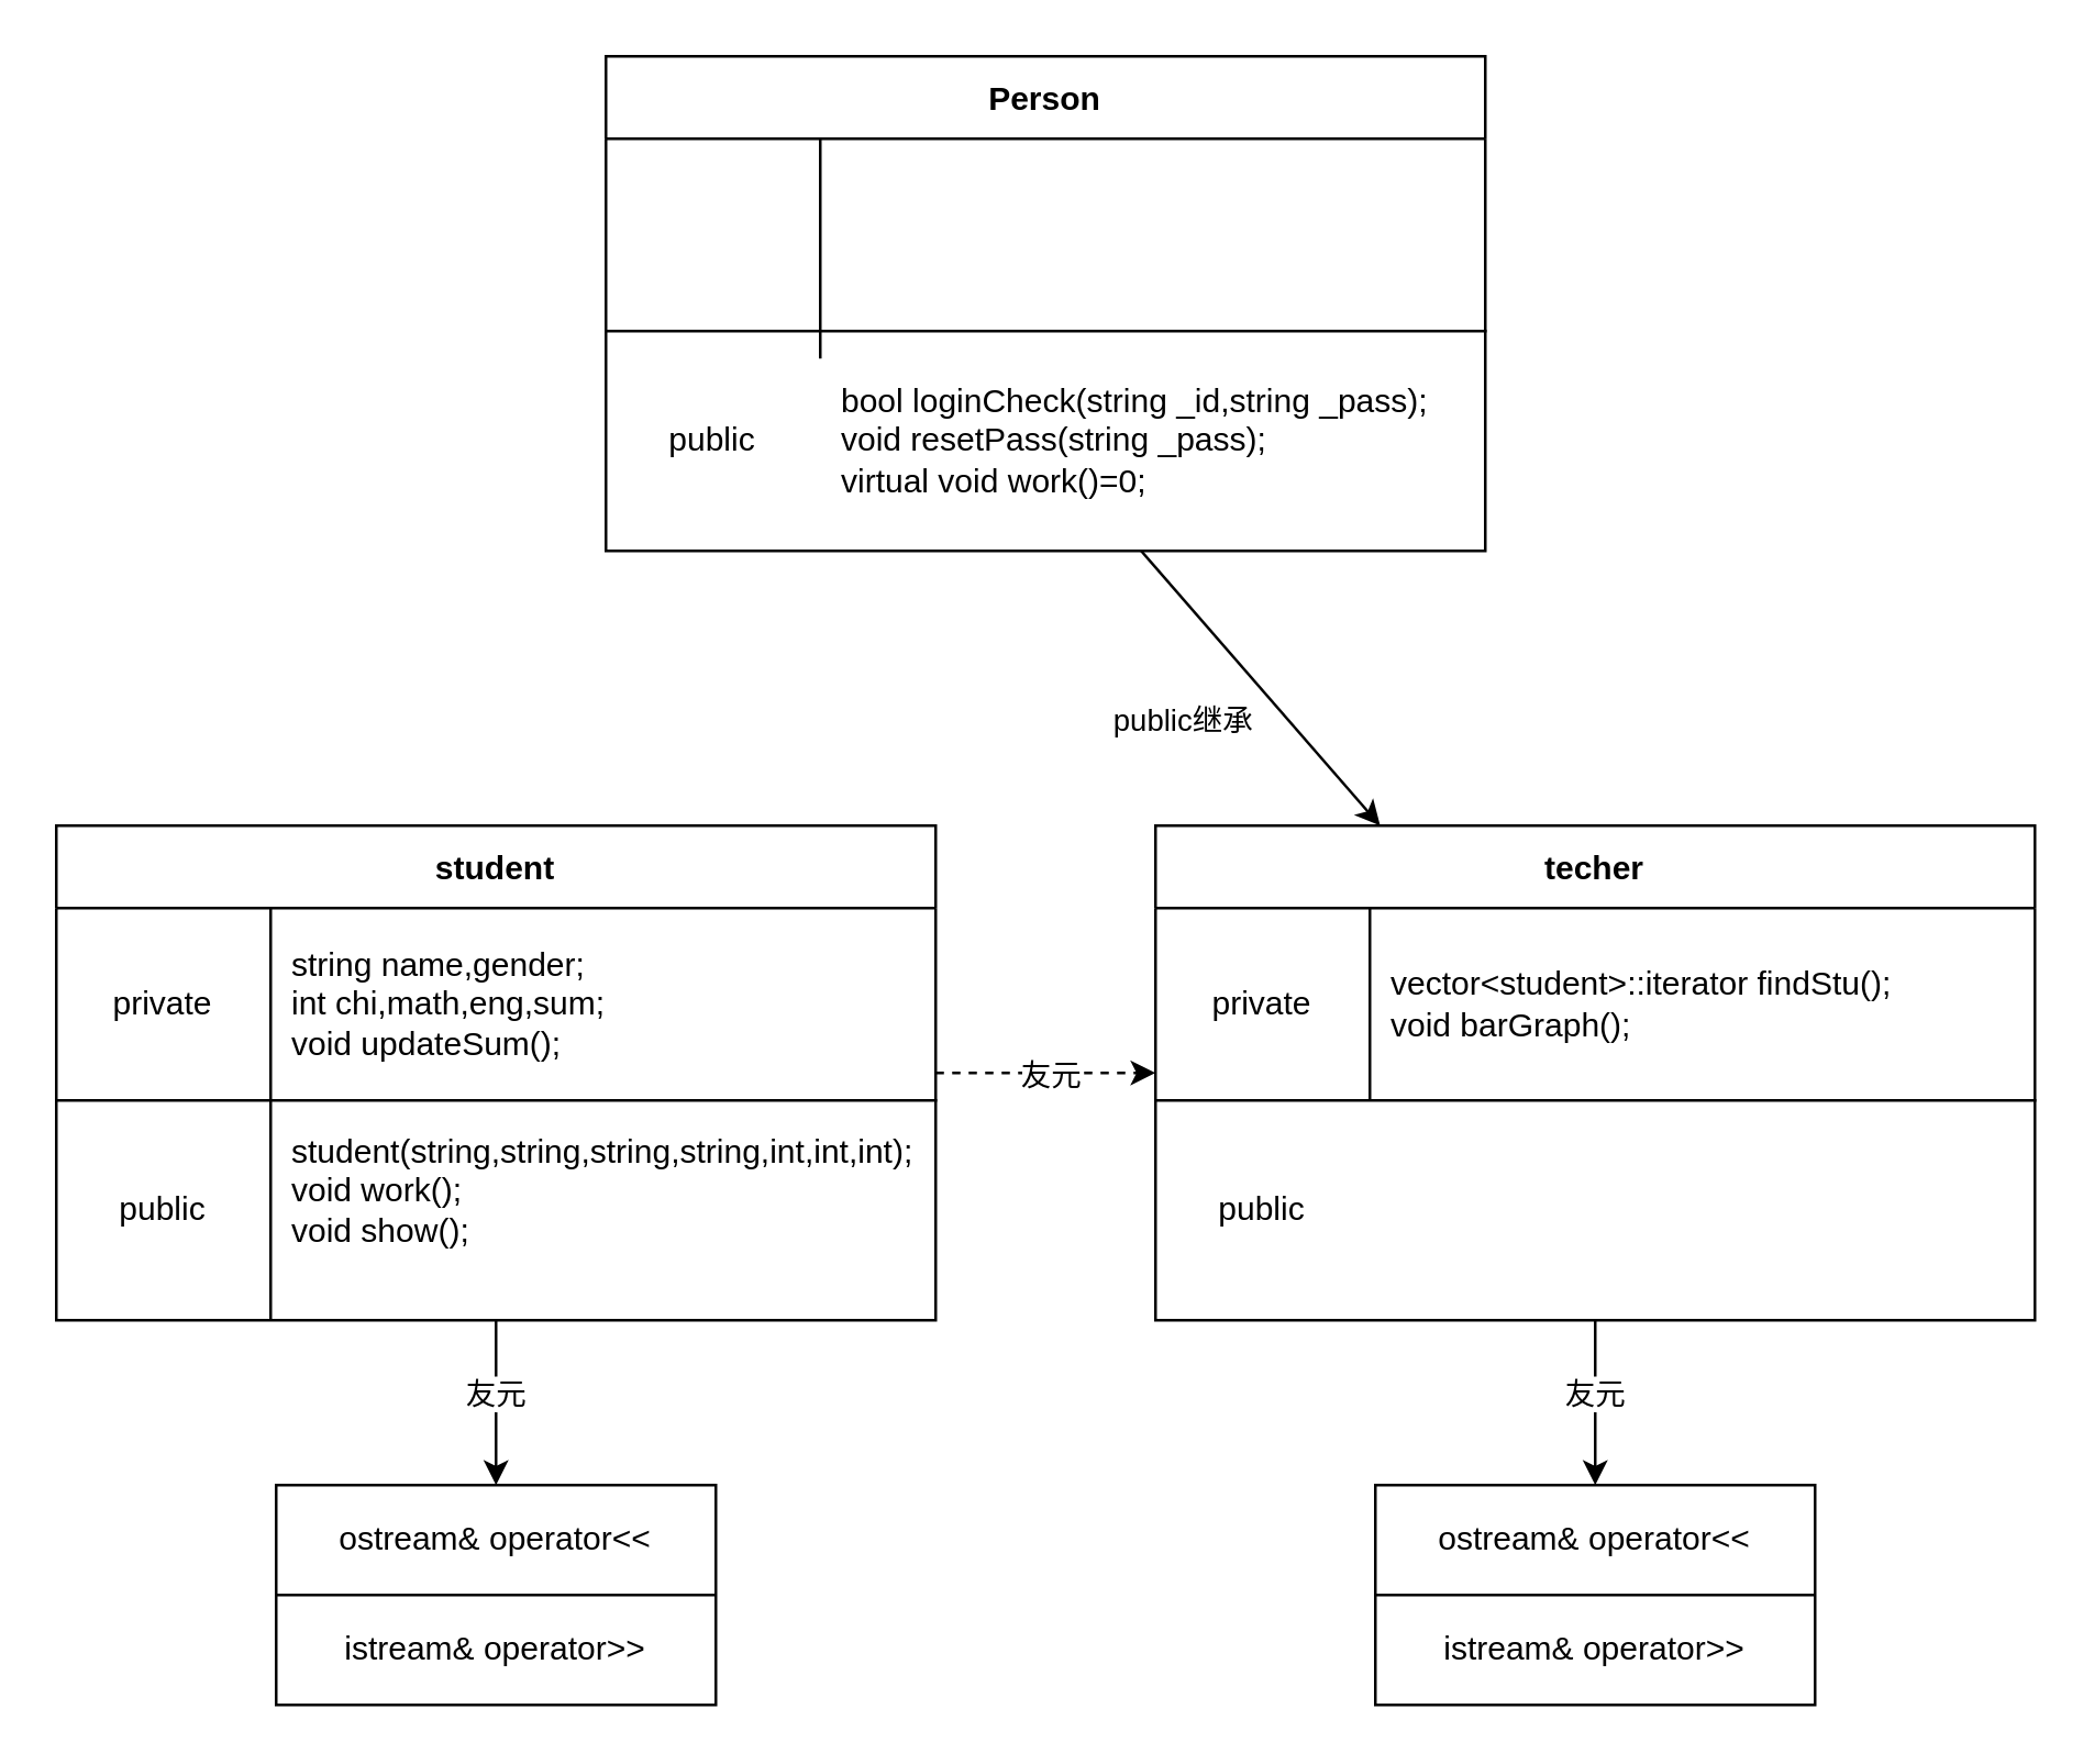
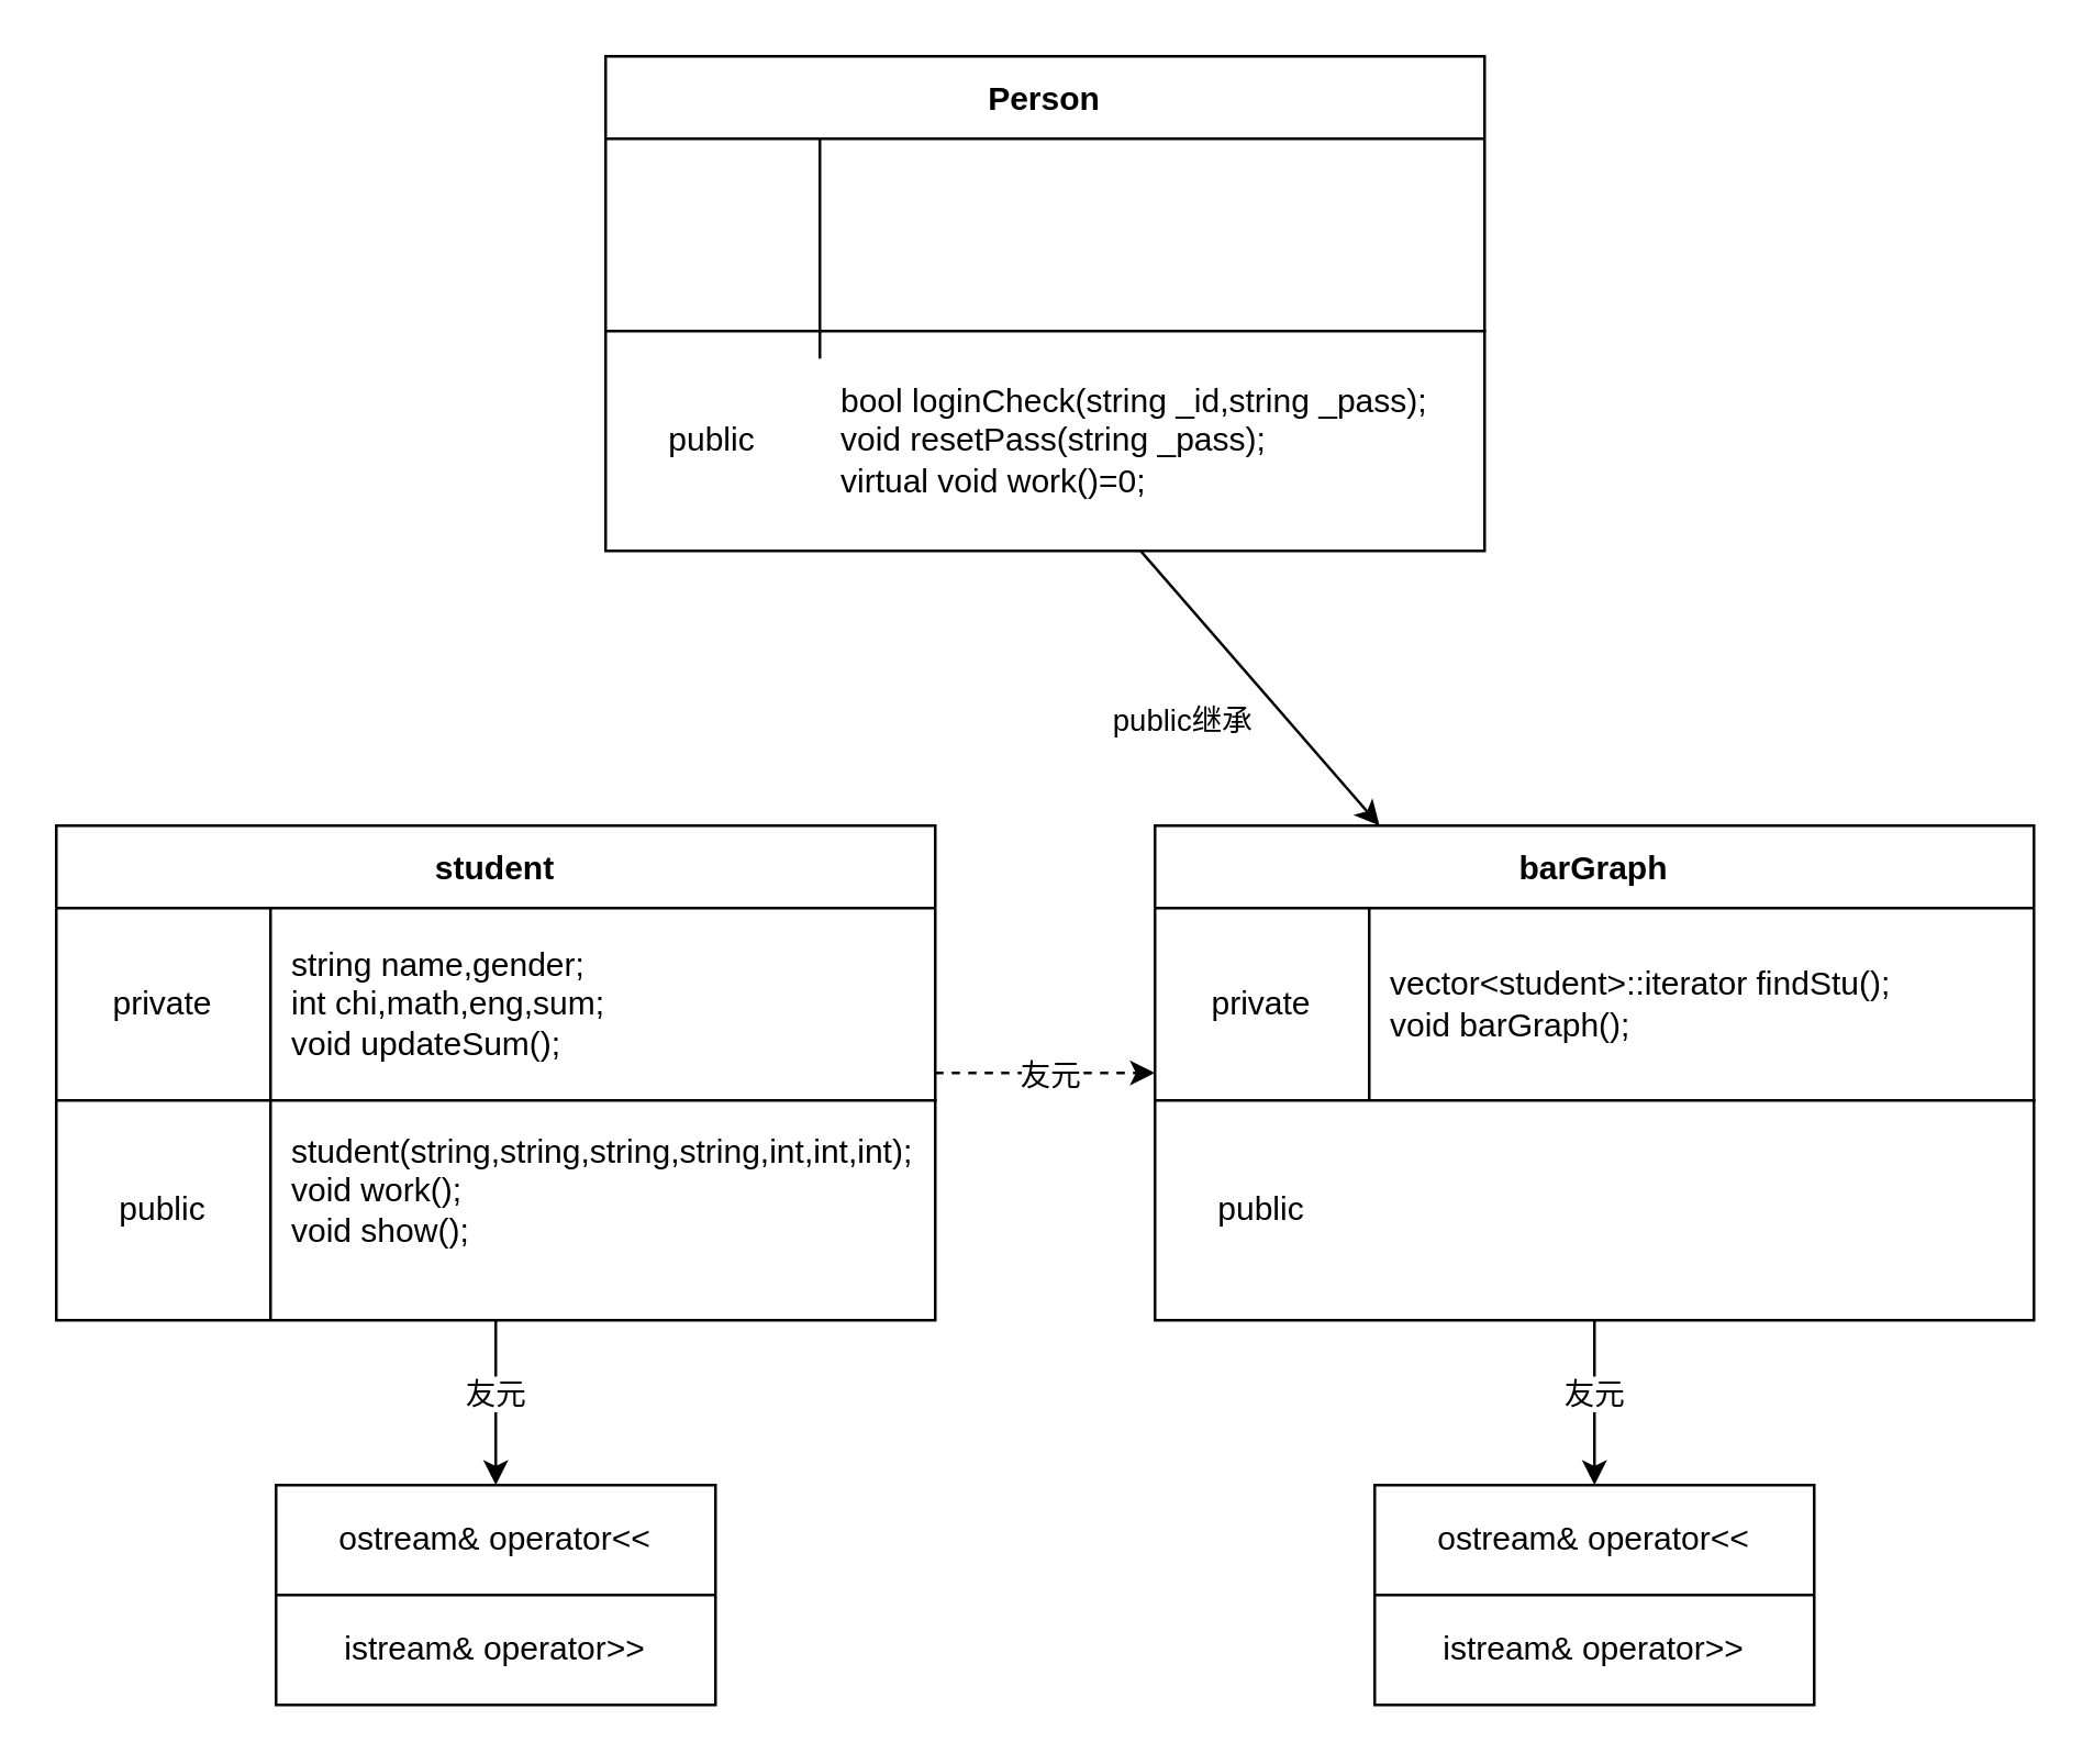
- <mxCell id="25" value="techer" style="shape=table;startSize=30;container=1;collapsible=0;childLayout=tableLayout;fixedRows=1;rowLines=0;fontStyle=1;align=center;pointerEvents=1;" vertex="1" parent="1"><mxGeometry x="420" y="300" width="320" height="180" as="geometry" /></mxCell>
+ <mxCell id="25" value="barGraph" style="shape=table;startSize=30;container=1;collapsible=0;childLayout=tableLayout;fixedRows=1;rowLines=0;fontStyle=1;align=center;pointerEvents=1;" vertex="1" parent="1"><mxGeometry x="420" y="300" width="320" height="180" as="geometry" /></mxCell>
